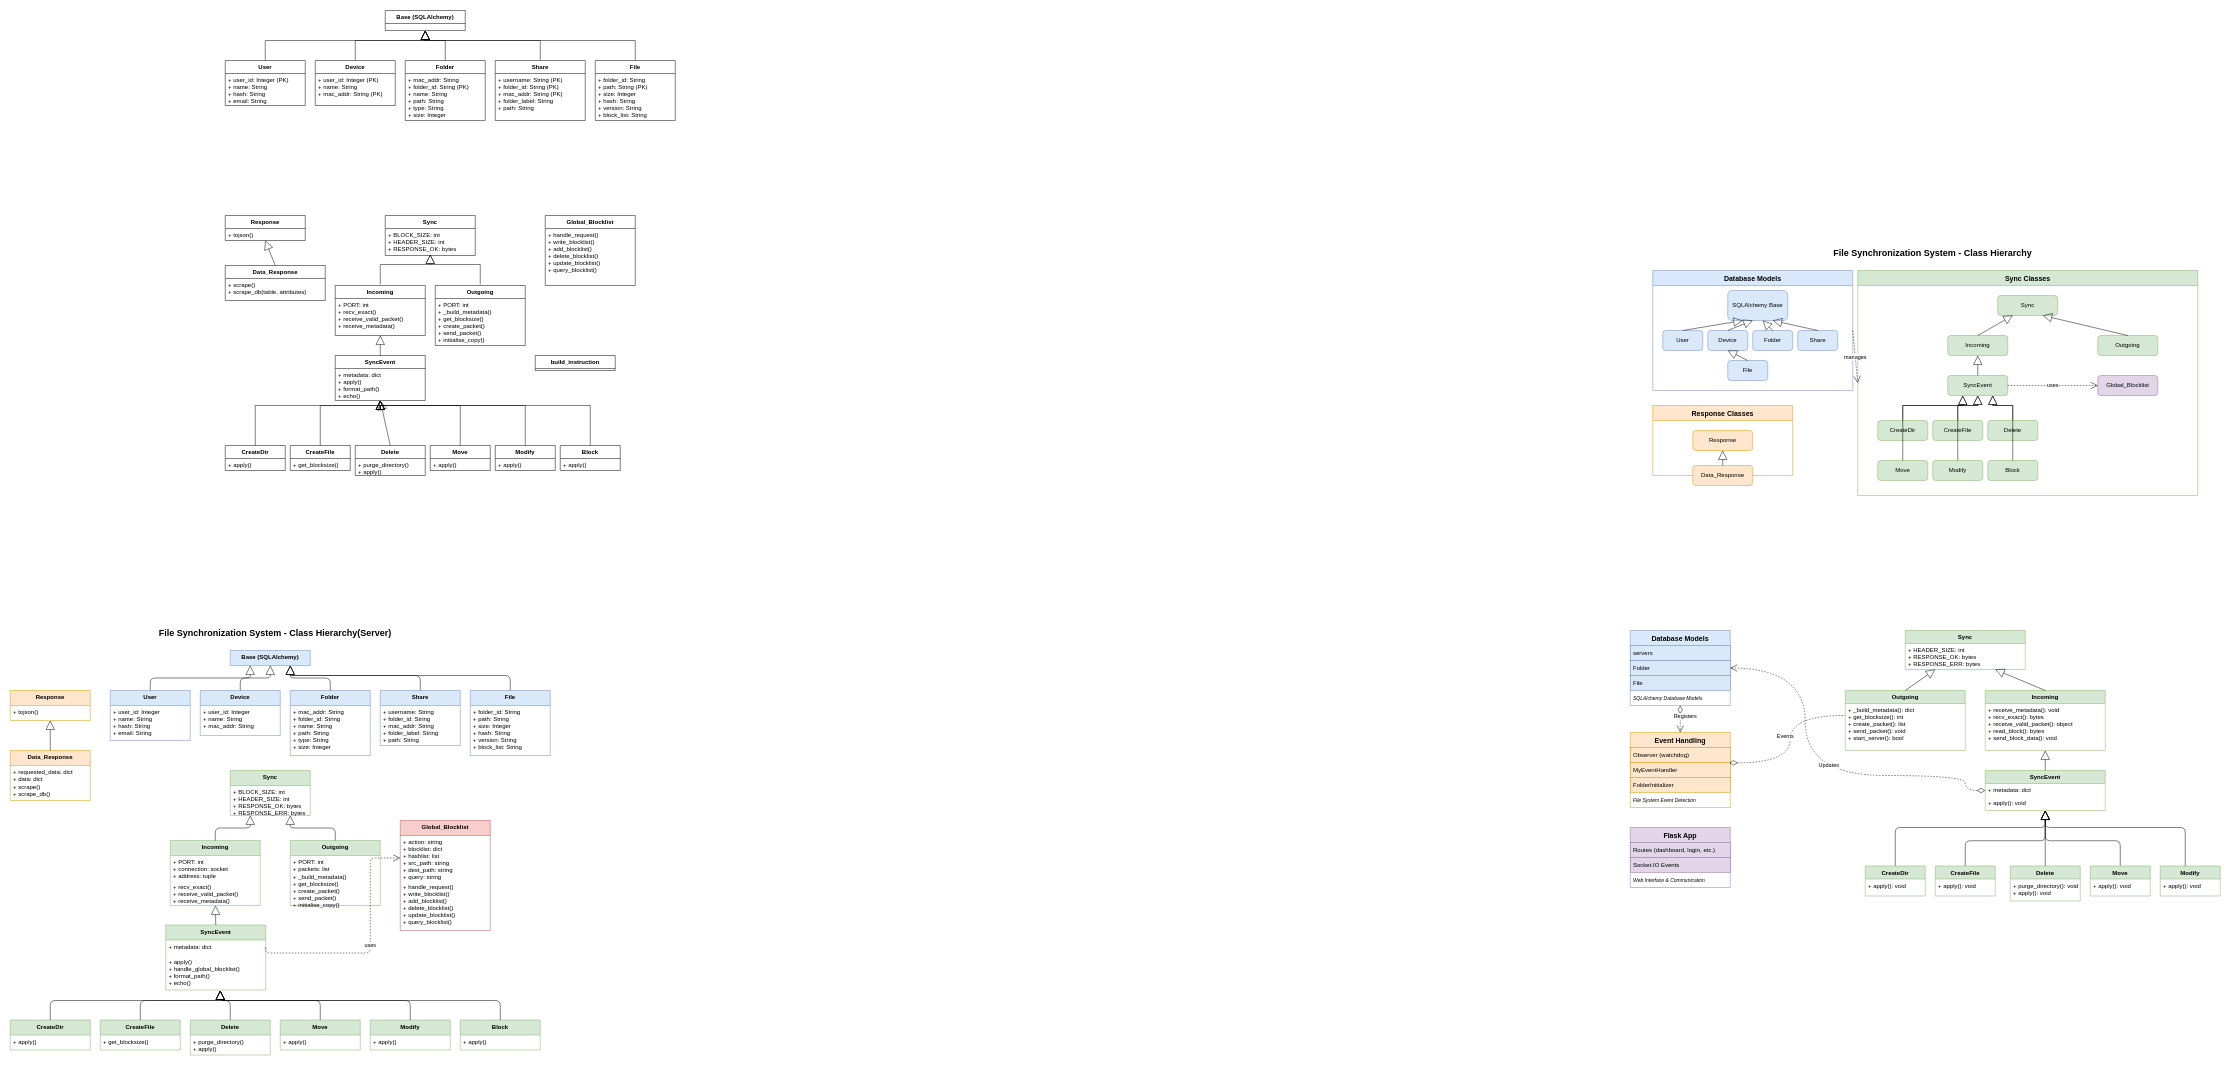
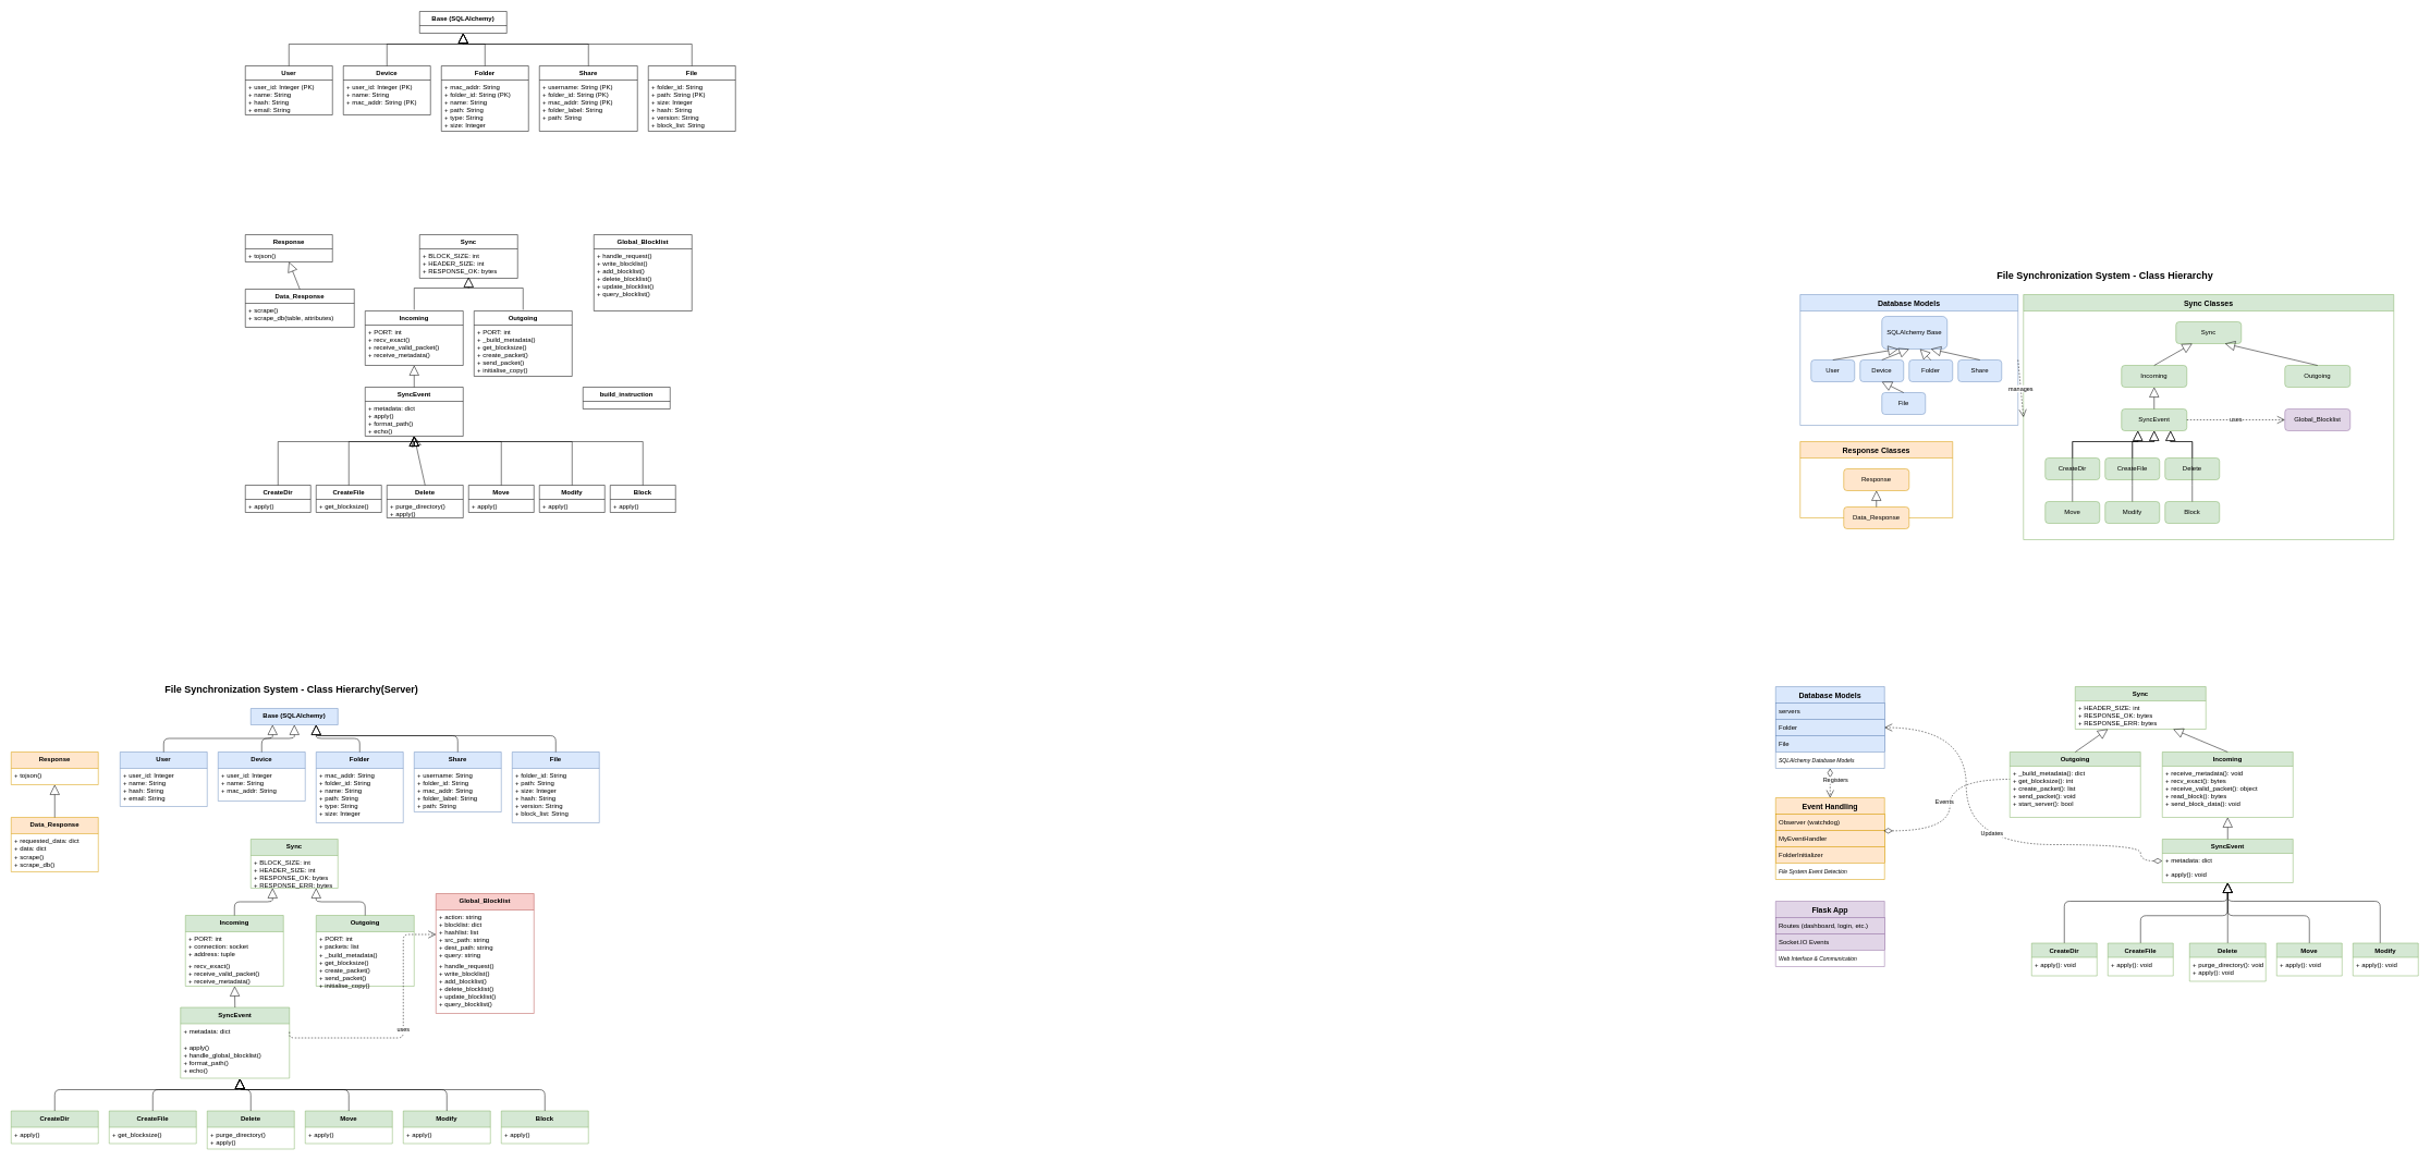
- <mxCell id="39" value="build_instruction" style="swimlane;fontStyle=1;align=center;verticalAlign=top;childLayout=stackLayout;horizontal=1;startSize=26;horizontalStack=0;resizeParent=1;resizeParentMax=0;resizeLast=0;collapsible=1;marginBottom=0;" parent="1" vertex="1"><mxGeometry x="1070" y="710" width="160" height="30" as="geometry" /></mxCell>
+ <mxCell id="39" value="build_instruction" style="swimlane;fontStyle=1;align=center;verticalAlign=top;childLayout=stackLayout;horizontal=1;startSize=26;horizontalStack=0;resizeParent=1;resizeParentMax=0;resizeLast=0;collapsible=1;marginBottom=0;" parent="1" vertex="1"><mxGeometry x="1070" y="710" width="160" height="40" as="geometry" /></mxCell>
- <mxCell id="197" value="File Synchronization System - Class Hierarchy(Server)" style="text;html=1;strokeColor=none;fillColor=none;align=center;verticalAlign=middle;whiteSpace=wrap;rounded=0;fontSize=18;fontStyle=1" parent="1" vertex="1"><mxGeometry x="250" y="1250" width="600" height="30" as="geometry" /></mxCell>
+ <mxCell id="197" value="File Synchronization System - Class Hierarchy(Server)" style="text;html=1;strokeColor=none;fillColor=none;align=center;verticalAlign=middle;whiteSpace=wrap;rounded=0;fontSize=18;fontStyle=1" parent="1" vertex="1"><mxGeometry x="235" y="1250" width="600" height="30" as="geometry" /></mxCell>
